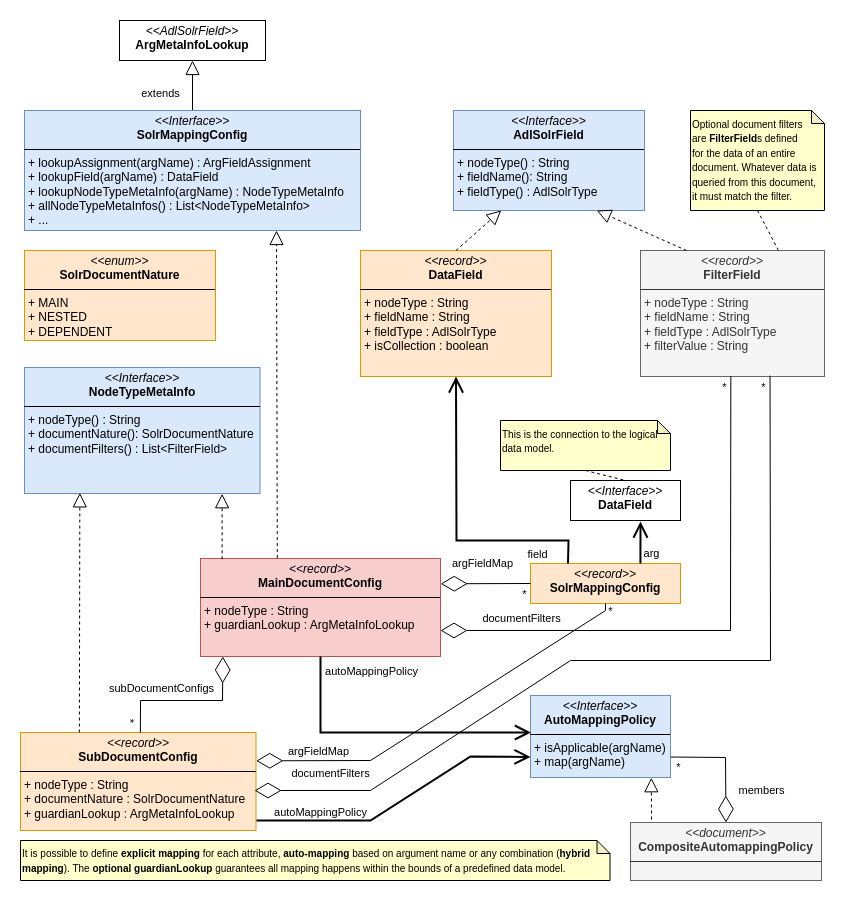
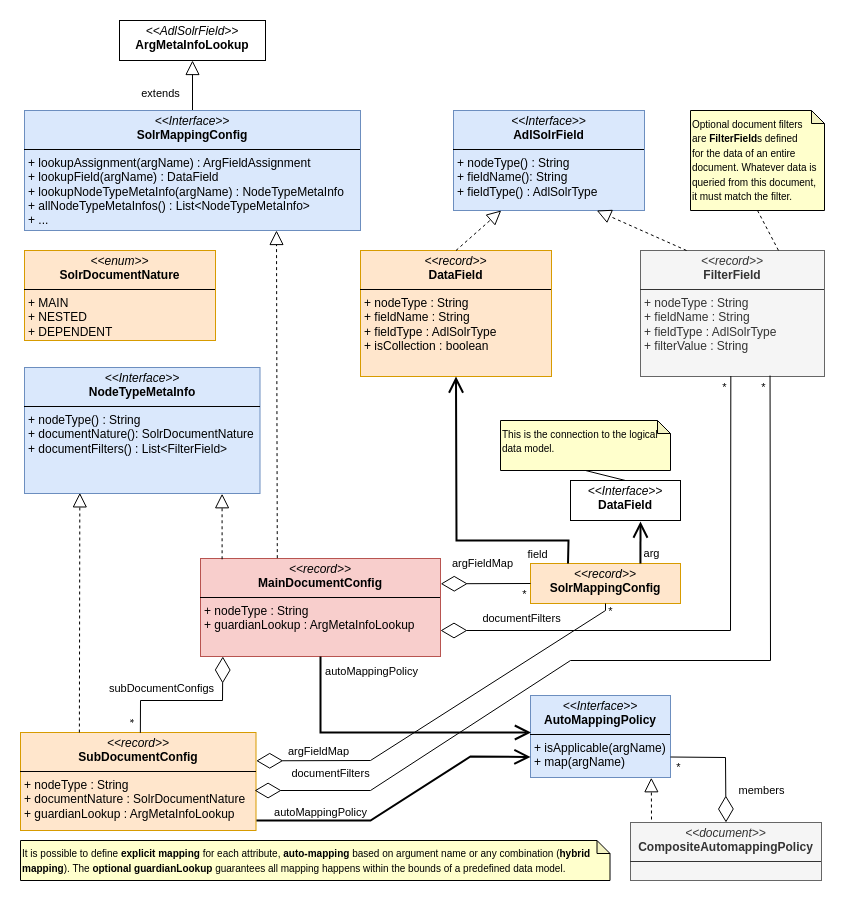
- <mxCell id="41" style="rounded=0;orthogonalLoop=1;jettySize=auto;html=1;entryX=0.5;entryY=0;entryDx=0;entryDy=0;endArrow=none;endFill=0;dashed=1;exitX=0.5;exitY=1;exitDx=0;exitDy=0;exitPerimeter=0;" parent="1" source="42" target="15" edge="1"><mxGeometry relative="1" as="geometry" /></mxCell>
+ <mxCell id="41" style="rounded=0;orthogonalLoop=1;jettySize=auto;html=1;entryX=0.5;entryY=0;entryDx=0;entryDy=0;endArrow=none;endFill=0;dashed=0;exitX=0.5;exitY=1;exitDx=0;exitDy=0;exitPerimeter=0;" parent="1" source="42" target="15" edge="1"><mxGeometry relative="1" as="geometry" /></mxCell>
